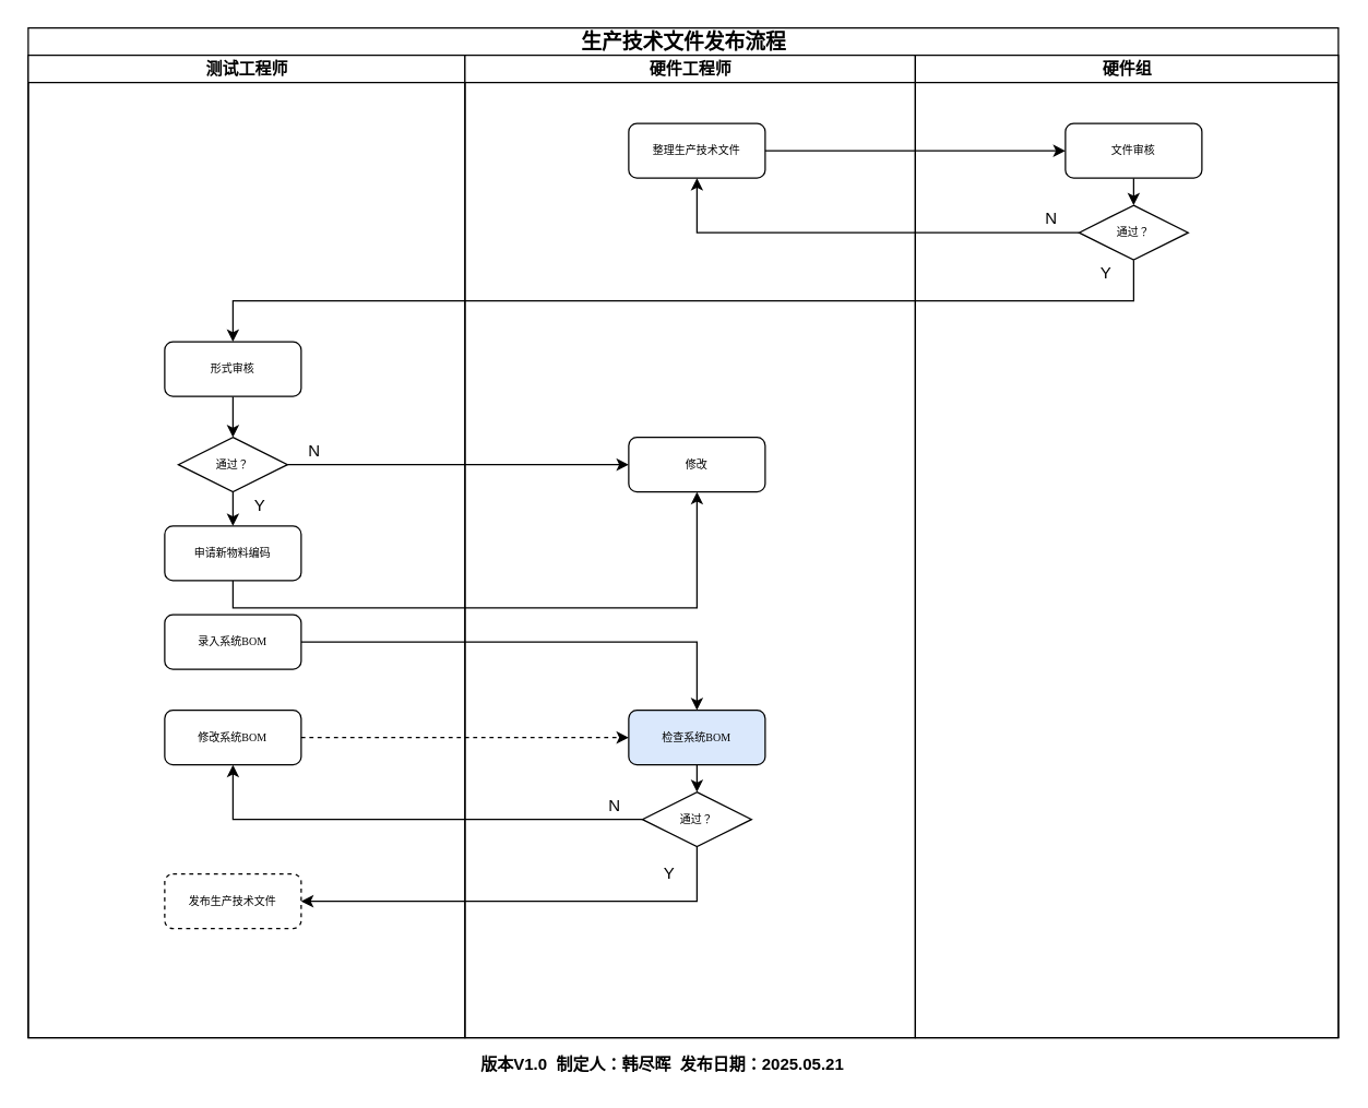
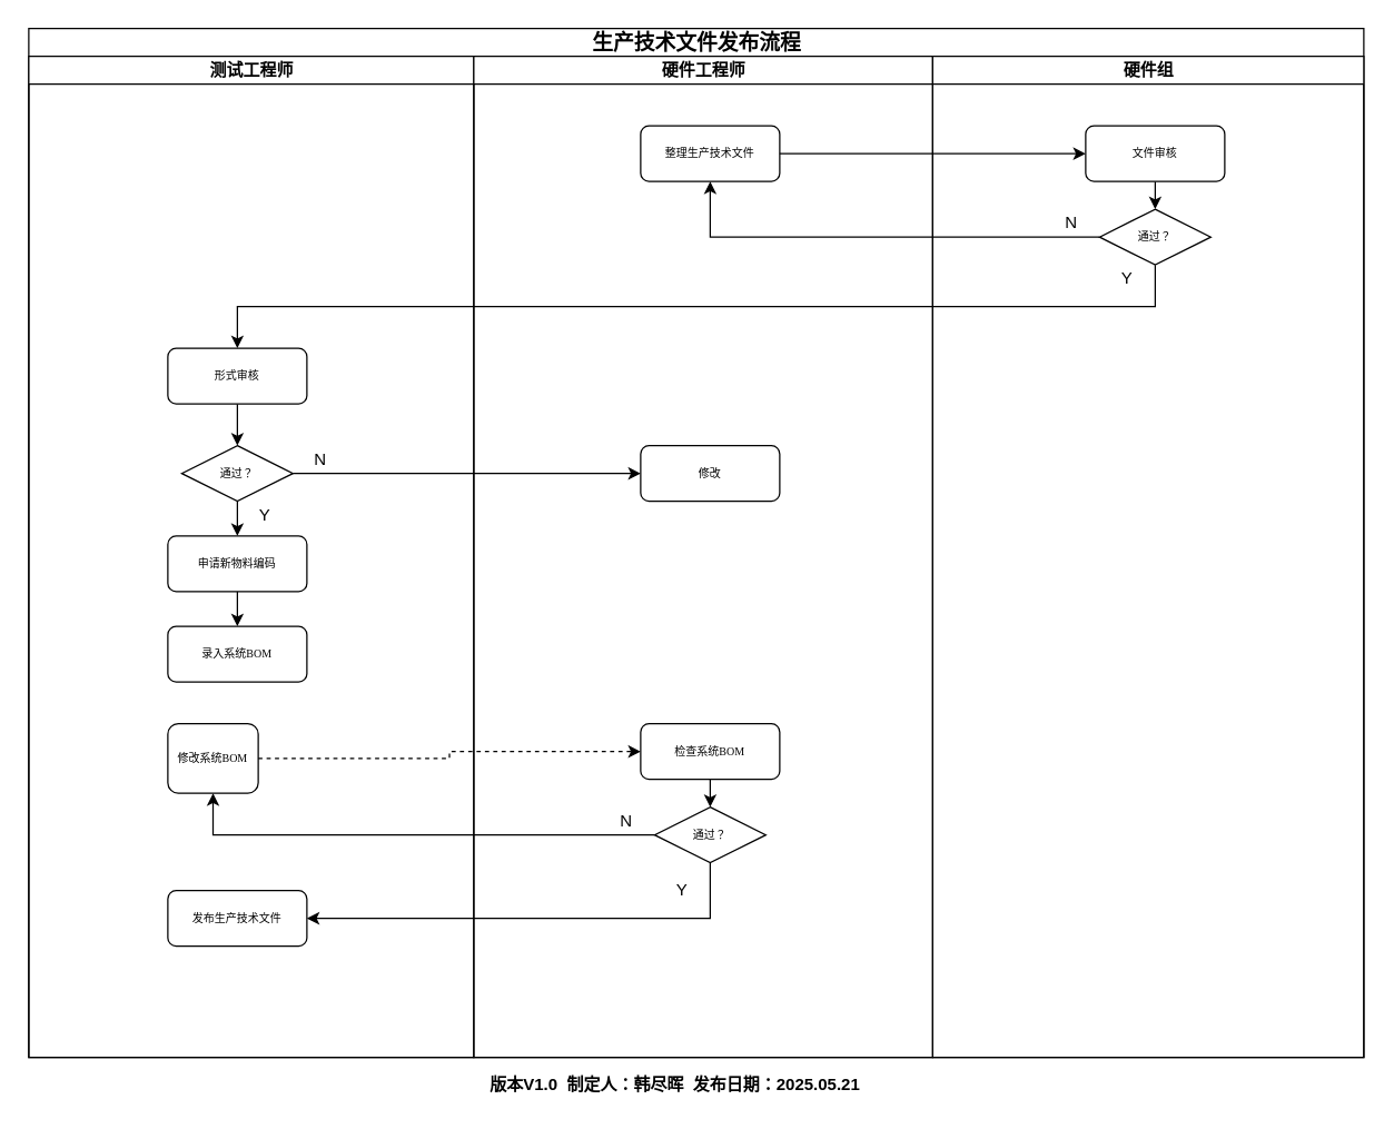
- <mxCell id="15" style="edgeStyle=orthogonalEdgeStyle;rounded=0;orthogonalLoop=1;jettySize=auto;html=1;exitX=0.5;exitY=1;exitDx=0;exitDy=0;" edge="1" parent="8" source="16" target="19"><mxGeometry relative="1" as="geometry" /></mxCell>
+ <mxCell id="15" style="edgeStyle=orthogonalEdgeStyle;rounded=0;orthogonalLoop=1;jettySize=auto;html=1;exitX=0.5;exitY=1;exitDx=0;exitDy=0;entryX=0.5;entryY=0;entryDx=0;entryDy=0;" edge="1" parent="8" source="16" target="18"><mxGeometry relative="1" as="geometry" /></mxCell>
- <mxCell id="17" style="edgeStyle=orthogonalEdgeStyle;rounded=0;orthogonalLoop=1;jettySize=auto;html=1;exitX=1;exitY=0.5;exitDx=0;exitDy=0;entryX=0.5;entryY=0;entryDx=0;entryDy=0;" edge="1" parent="8" source="18" target="21"><mxGeometry relative="1" as="geometry" /></mxCell>
- <mxCell id="4" value="修改系统BOM" style="rounded=1;whiteSpace=wrap;html=1;shadow=0;labelBackgroundColor=none;strokeWidth=1;fontFamily=Verdana;fontSize=8;align=center;" vertex="1" parent="3"><mxGeometry x="100" y="480" width="100" height="40" as="geometry" /></mxCell>
+ <mxCell id="4" value="修改系统BOM" style="rounded=1;whiteSpace=wrap;html=1;shadow=0;labelBackgroundColor=none;strokeWidth=1;fontFamily=Verdana;fontSize=8;align=center;" vertex="1" parent="3"><mxGeometry x="100" y="480" width="65" height="50" as="geometry" /></mxCell>
- <mxCell id="21" value="检查系统BOM" style="rounded=1;whiteSpace=wrap;html=1;shadow=0;labelBackgroundColor=none;strokeWidth=1;fontFamily=Verdana;fontSize=8;align=center;fillColor=#dae8fc;" vertex="1" parent="8"><mxGeometry x="120" y="480" width="100" height="40" as="geometry" /></mxCell>
+ <mxCell id="21" value="检查系统BOM" style="rounded=1;whiteSpace=wrap;html=1;shadow=0;labelBackgroundColor=none;strokeWidth=1;fontFamily=Verdana;fontSize=8;align=center;" vertex="1" parent="8"><mxGeometry x="120" y="480" width="100" height="40" as="geometry" /></mxCell>
- <mxCell id="5" value="发布生产技术文件" style="rounded=1;whiteSpace=wrap;html=1;shadow=0;labelBackgroundColor=none;strokeWidth=1;fontFamily=Verdana;fontSize=8;align=center;dashed=1;" vertex="1" parent="3"><mxGeometry x="100" y="600" width="100" height="40" as="geometry" /></mxCell>
+ <mxCell id="5" value="发布生产技术文件" style="rounded=1;whiteSpace=wrap;html=1;shadow=0;labelBackgroundColor=none;strokeWidth=1;fontFamily=Verdana;fontSize=8;align=center;" vertex="1" parent="3"><mxGeometry x="100" y="600" width="100" height="40" as="geometry" /></mxCell>
